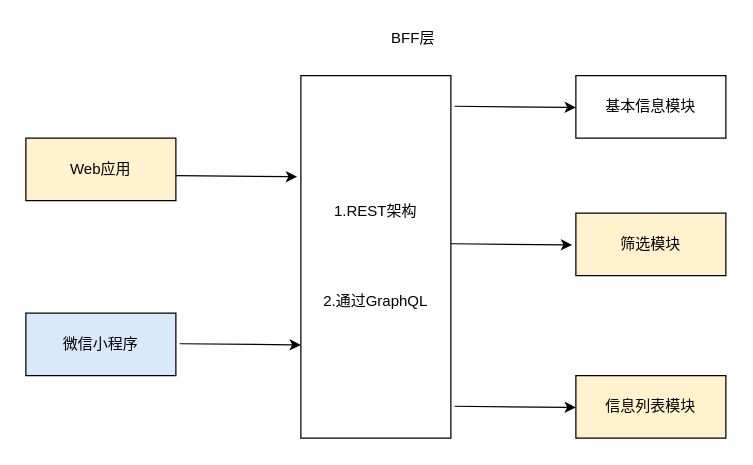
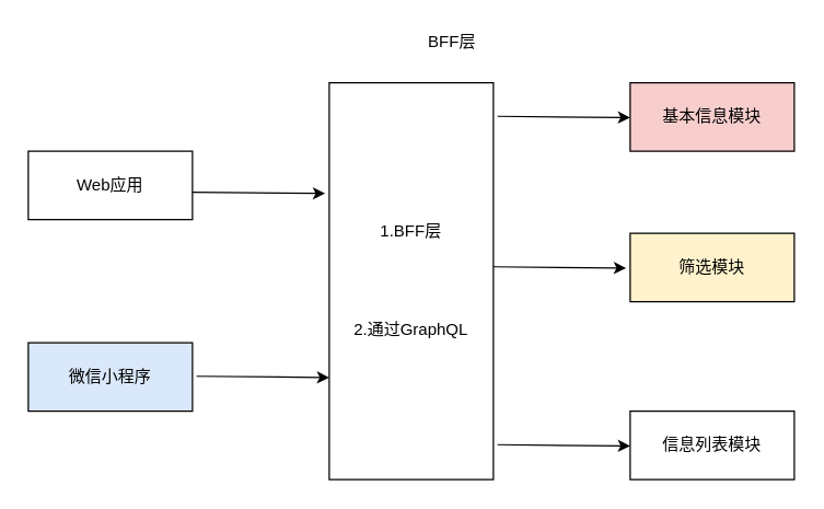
- <mxCell id="5" value="基本信息模块" style="rounded=0;whiteSpace=wrap;html=1;" vertex="1" parent="1"><mxGeometry x="460" y="60" width="120" height="50" as="geometry" /></mxCell>
+ <mxCell id="5" value="基本信息模块" style="rounded=0;whiteSpace=wrap;html=1;fillColor=#f8cecc;" vertex="1" parent="1"><mxGeometry x="460" y="60" width="120" height="50" as="geometry" /></mxCell>
- <mxCell id="2" value="Web应用" style="rounded=0;whiteSpace=wrap;html=1;fillColor=#fff2cc;" vertex="1" parent="1"><mxGeometry x="20" y="110" width="120" height="50" as="geometry" /></mxCell>
+ <mxCell id="2" value="Web应用" style="rounded=0;whiteSpace=wrap;html=1;" vertex="1" parent="1"><mxGeometry x="20" y="110" width="120" height="50" as="geometry" /></mxCell>
- <mxCell id="4" value="1.REST架构&lt;br&gt;&lt;br&gt;&lt;br&gt;&lt;br&gt;&lt;br&gt;2.通过GraphQL" style="rounded=0;whiteSpace=wrap;html=1;" vertex="1" parent="1"><mxGeometry x="240" y="60" width="120" height="290" as="geometry" /></mxCell>
+ <mxCell id="4" value="1.BFF层&lt;br&gt;&lt;br&gt;&lt;br&gt;&lt;br&gt;&lt;br&gt;2.通过GraphQL" style="rounded=0;whiteSpace=wrap;html=1;" vertex="1" parent="1"><mxGeometry x="240" y="60" width="120" height="290" as="geometry" /></mxCell>
- <mxCell id="7" value="信息列表模块" style="rounded=0;whiteSpace=wrap;html=1;fillColor=#fff2cc;" vertex="1" parent="1"><mxGeometry x="460" y="300" width="120" height="50" as="geometry" /></mxCell>
+ <mxCell id="7" value="信息列表模块" style="rounded=0;whiteSpace=wrap;html=1;" vertex="1" parent="1"><mxGeometry x="460" y="300" width="120" height="50" as="geometry" /></mxCell>
